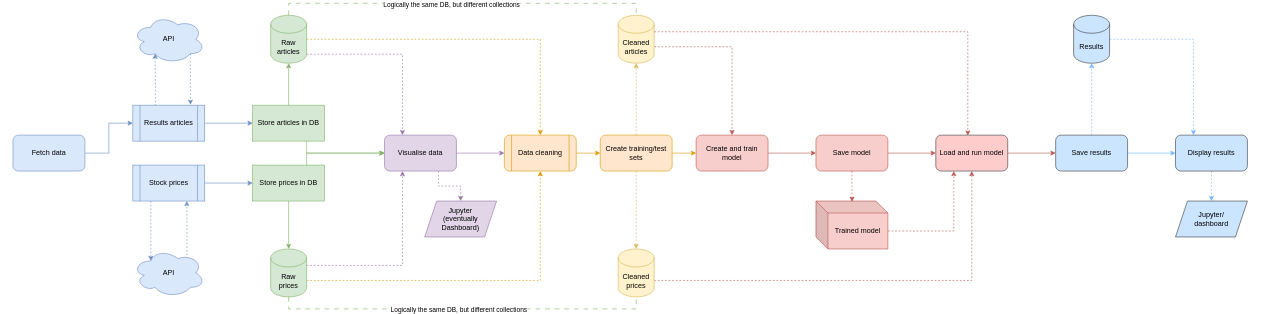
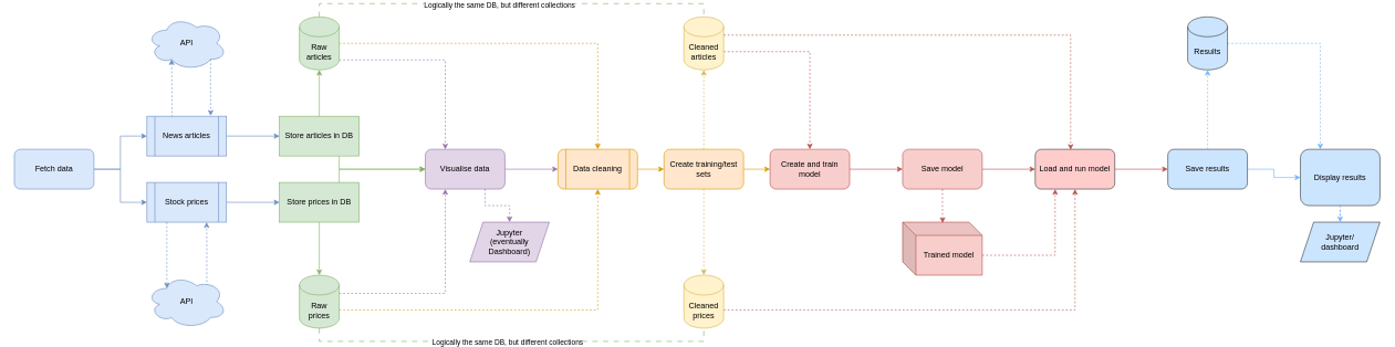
- <mxCell id="11" value="Results articles" style="shape=process;whiteSpace=wrap;html=1;backgroundOutline=1;fillColor=#dae8fc;strokeColor=#6c8ebf;" vertex="1" parent="1"><mxGeometry x="220" y="170" width="120" height="60" as="geometry" /></mxCell>
+ <mxCell id="11" value="News articles" style="shape=process;whiteSpace=wrap;html=1;backgroundOutline=1;fillColor=#dae8fc;strokeColor=#6c8ebf;" vertex="1" parent="1"><mxGeometry x="220" y="170" width="120" height="60" as="geometry" /></mxCell>
- <mxCell id="58" value="Display results" style="whiteSpace=wrap;html=1;fillColor=#cce5ff;strokeColor=#36393d;rounded=1;" vertex="1" parent="1"><mxGeometry x="1960" y="220" width="120" height="60" as="geometry" /></mxCell>
+ <mxCell id="58" value="Display results" style="whiteSpace=wrap;html=1;fillColor=#cce5ff;strokeColor=#36393d;rounded=1;" vertex="1" parent="1"><mxGeometry x="1960" y="220" width="120" height="85" as="geometry" /></mxCell>
+ <mxCell id="7" style="edgeStyle=orthogonalEdgeStyle;rounded=0;orthogonalLoop=1;jettySize=auto;html=1;exitX=1;exitY=0.5;exitDx=0;exitDy=0;entryX=0;entryY=0.5;entryDx=0;entryDy=0;fillColor=#dae8fc;strokeColor=#6c8ebf;" edge="1" parent="1" source="8" target="14"><mxGeometry relative="1" as="geometry" /></mxCell>
